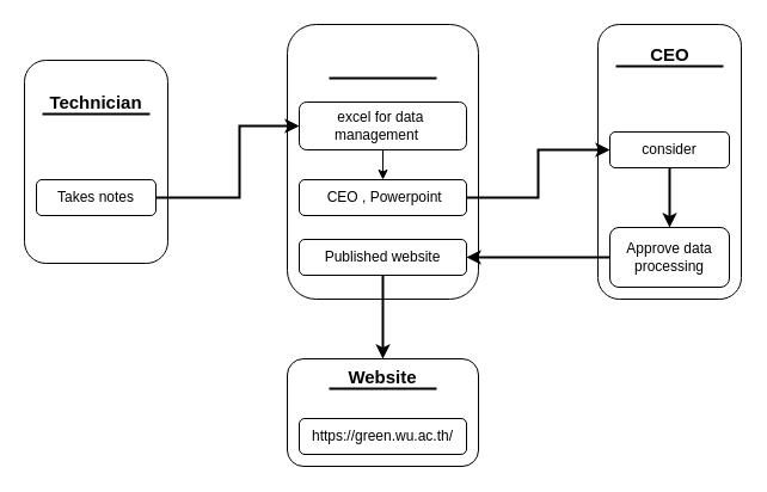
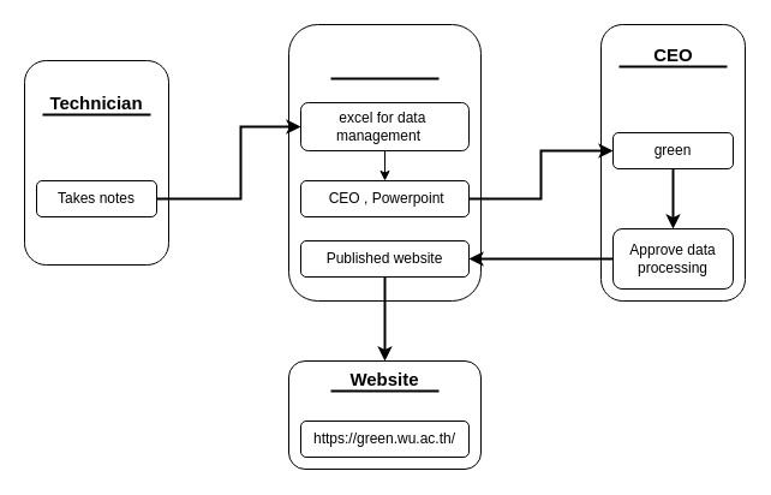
- <mxCell id="26" value="consider" style="text;html=1;align=center;verticalAlign=middle;whiteSpace=wrap;rounded=0;" parent="1" vertex="1"><mxGeometry x="530" y="110" width="60" height="30" as="geometry" /></mxCell>
+ <mxCell id="26" value="green" style="text;html=1;align=center;verticalAlign=middle;whiteSpace=wrap;rounded=0;" parent="1" vertex="1"><mxGeometry x="530" y="110" width="60" height="30" as="geometry" /></mxCell>
